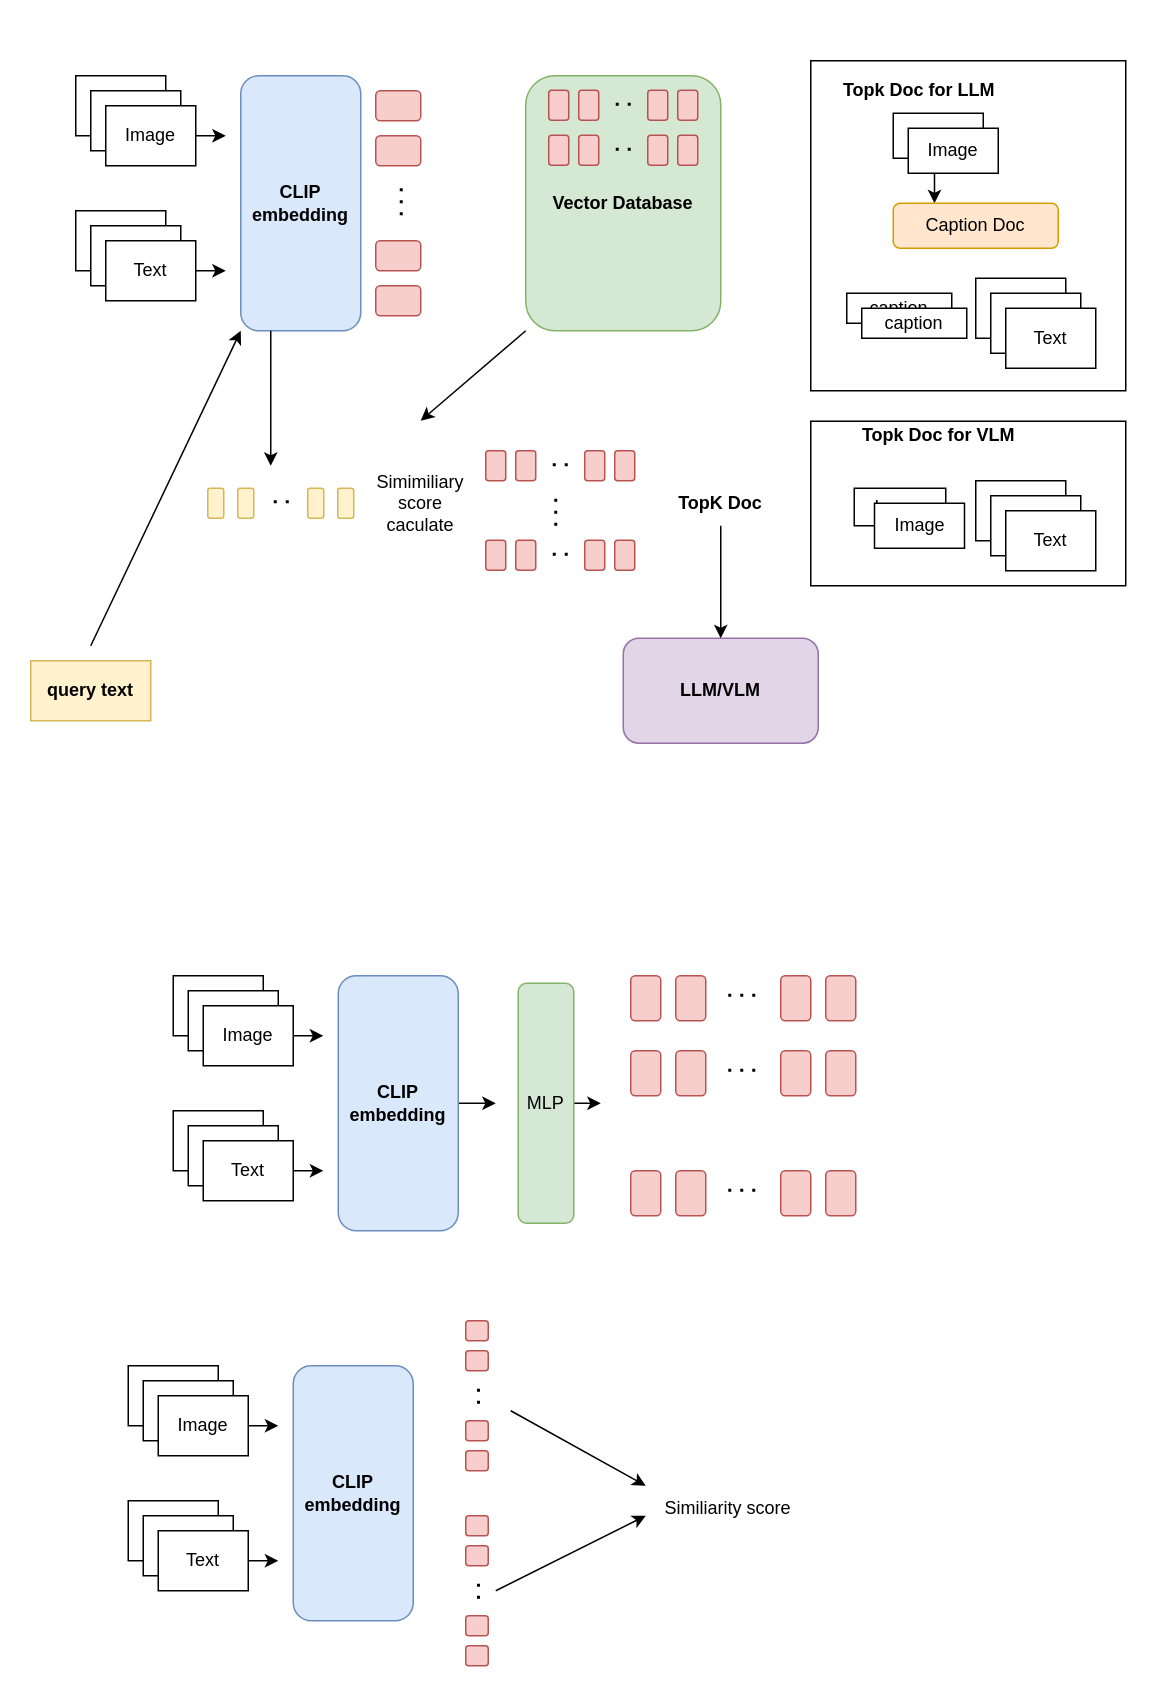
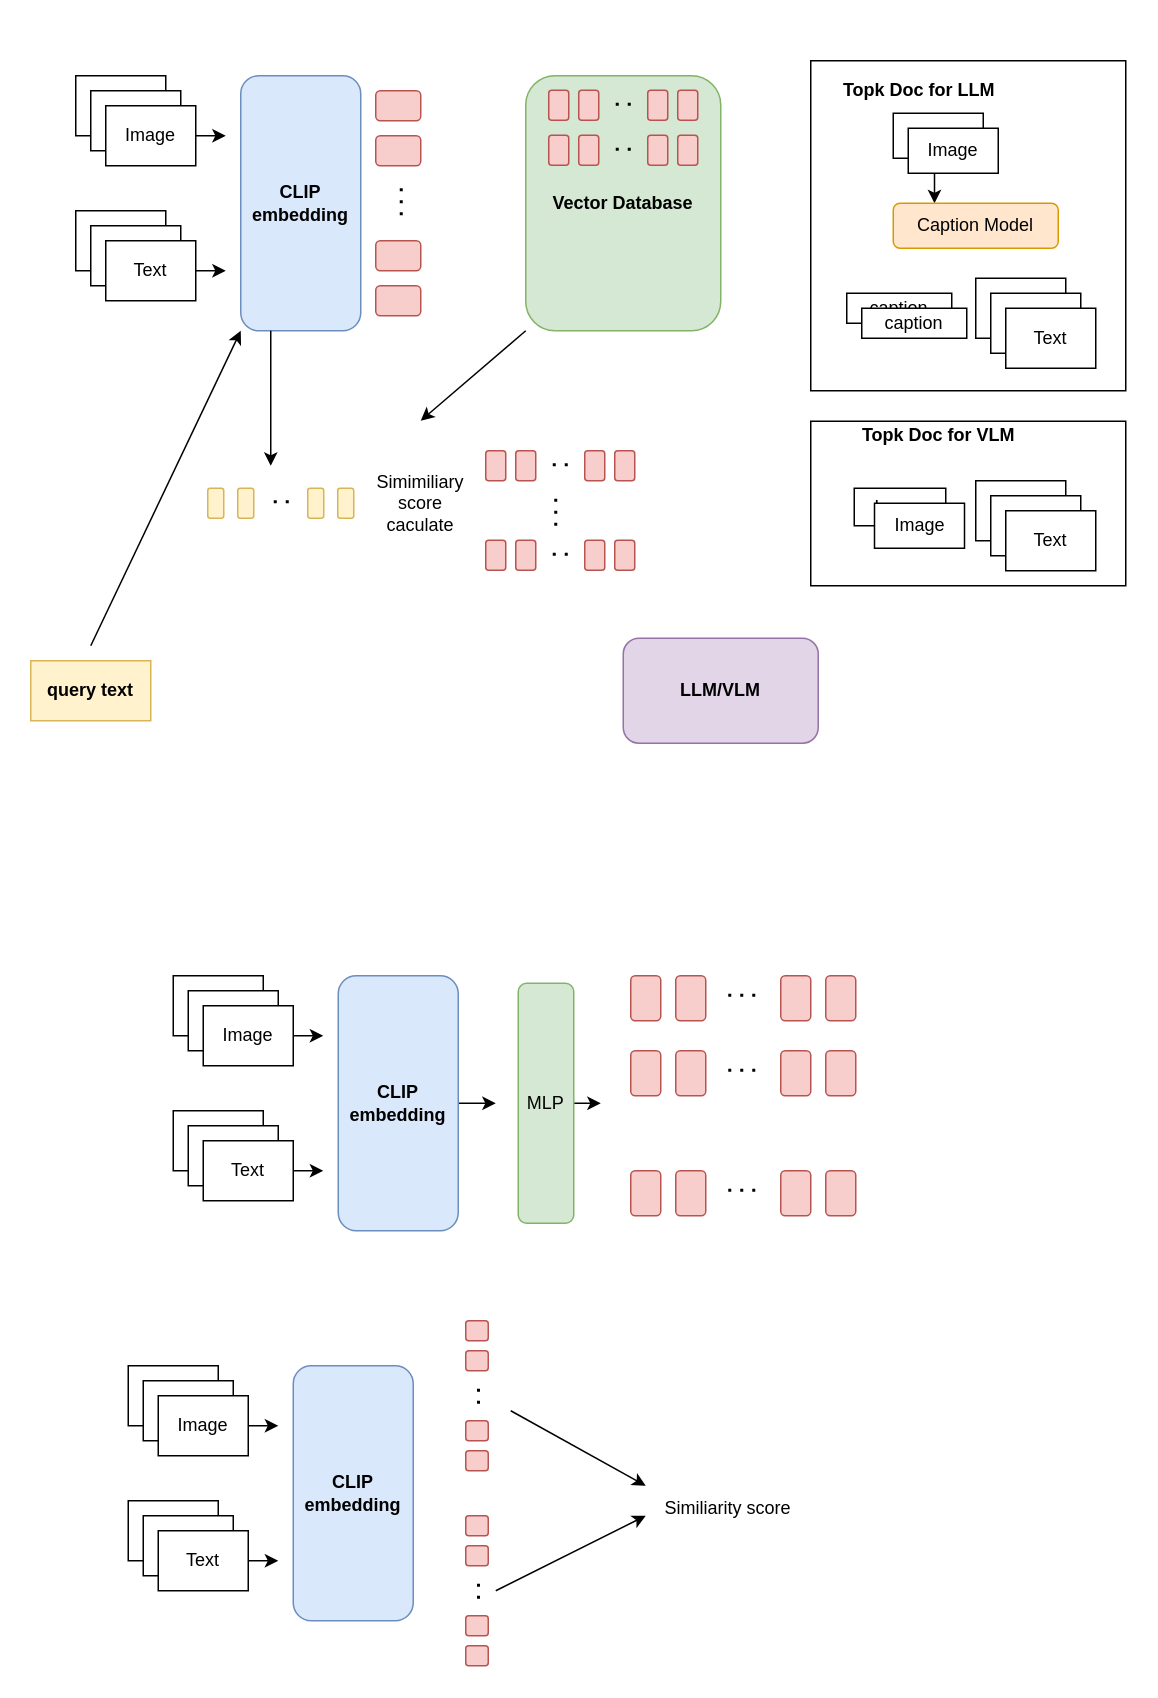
- <mxCell id="60" value="Caption Doc" style="rounded=1;whiteSpace=wrap;html=1;fillColor=#ffe6cc;strokeColor=#d79b00;" parent="1" vertex="1"><mxGeometry x="595" y="135" width="110" height="30" as="geometry" /></mxCell>
+ <mxCell id="60" value="Caption Model" style="rounded=1;whiteSpace=wrap;html=1;fillColor=#ffe6cc;strokeColor=#d79b00;" parent="1" vertex="1"><mxGeometry x="595" y="135" width="110" height="30" as="geometry" /></mxCell>
- <mxCell id="57" value="&lt;b&gt;TopK Doc&lt;/b&gt;" style="text;html=1;align=center;verticalAlign=middle;whiteSpace=wrap;rounded=0;" parent="1" vertex="1"><mxGeometry x="440" y="320" width="80" height="30" as="geometry" /></mxCell>
- <mxCell id="56" style="edgeStyle=orthogonalEdgeStyle;rounded=0;orthogonalLoop=1;jettySize=auto;html=1;exitX=0.5;exitY=1;exitDx=0;exitDy=0;entryX=0.5;entryY=0;entryDx=0;entryDy=0;" parent="1" source="57" target="14" edge="1"><mxGeometry relative="1" as="geometry" /></mxCell>
